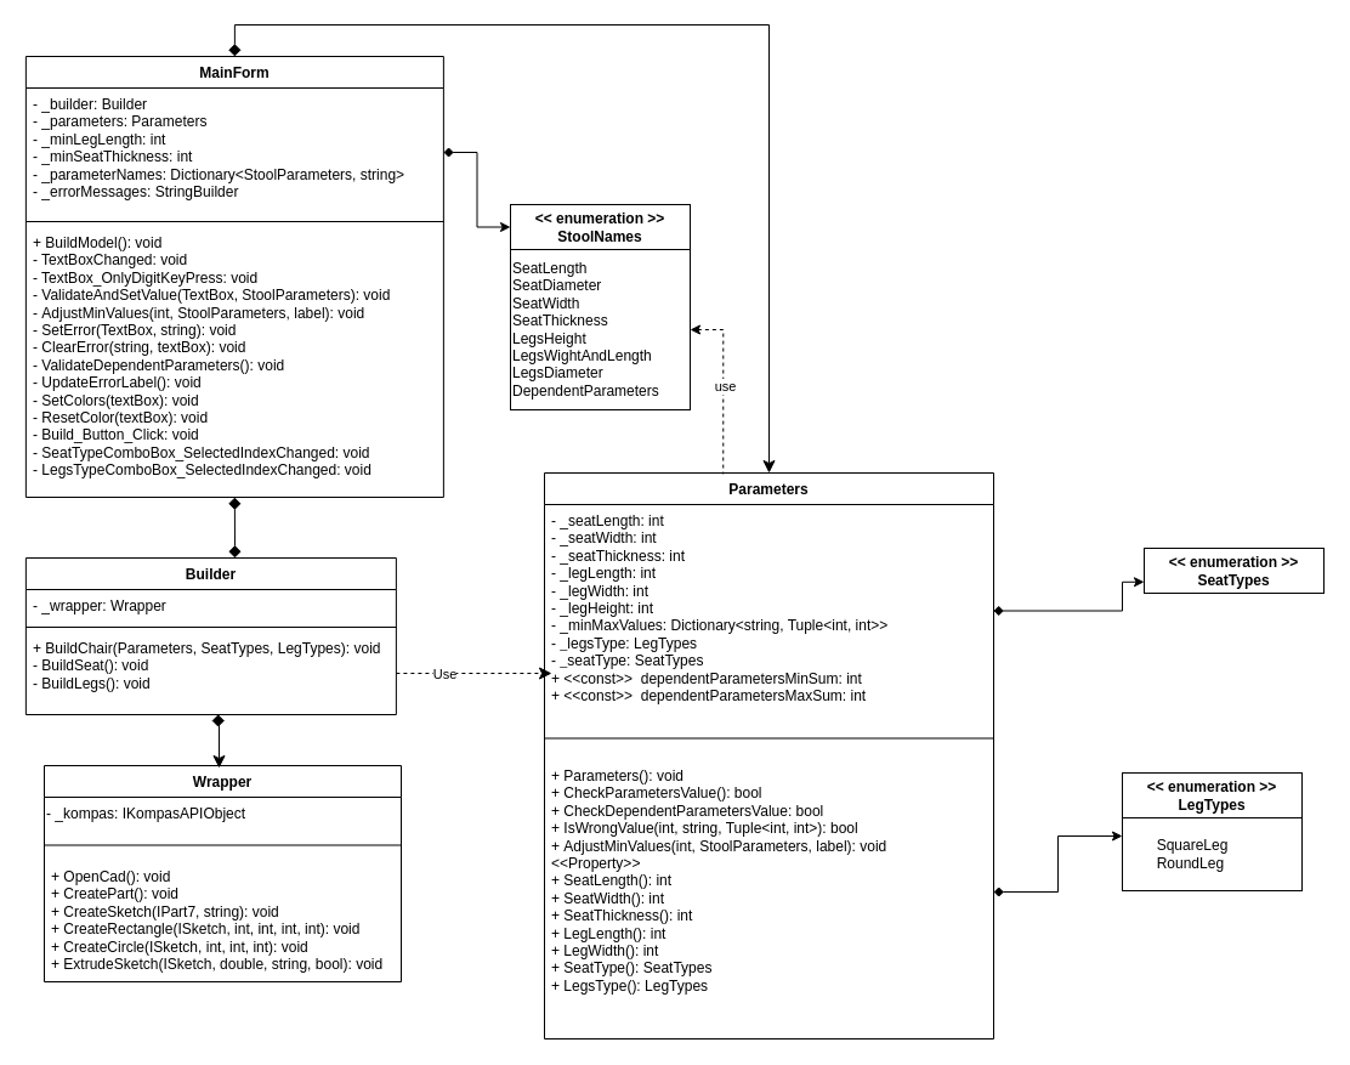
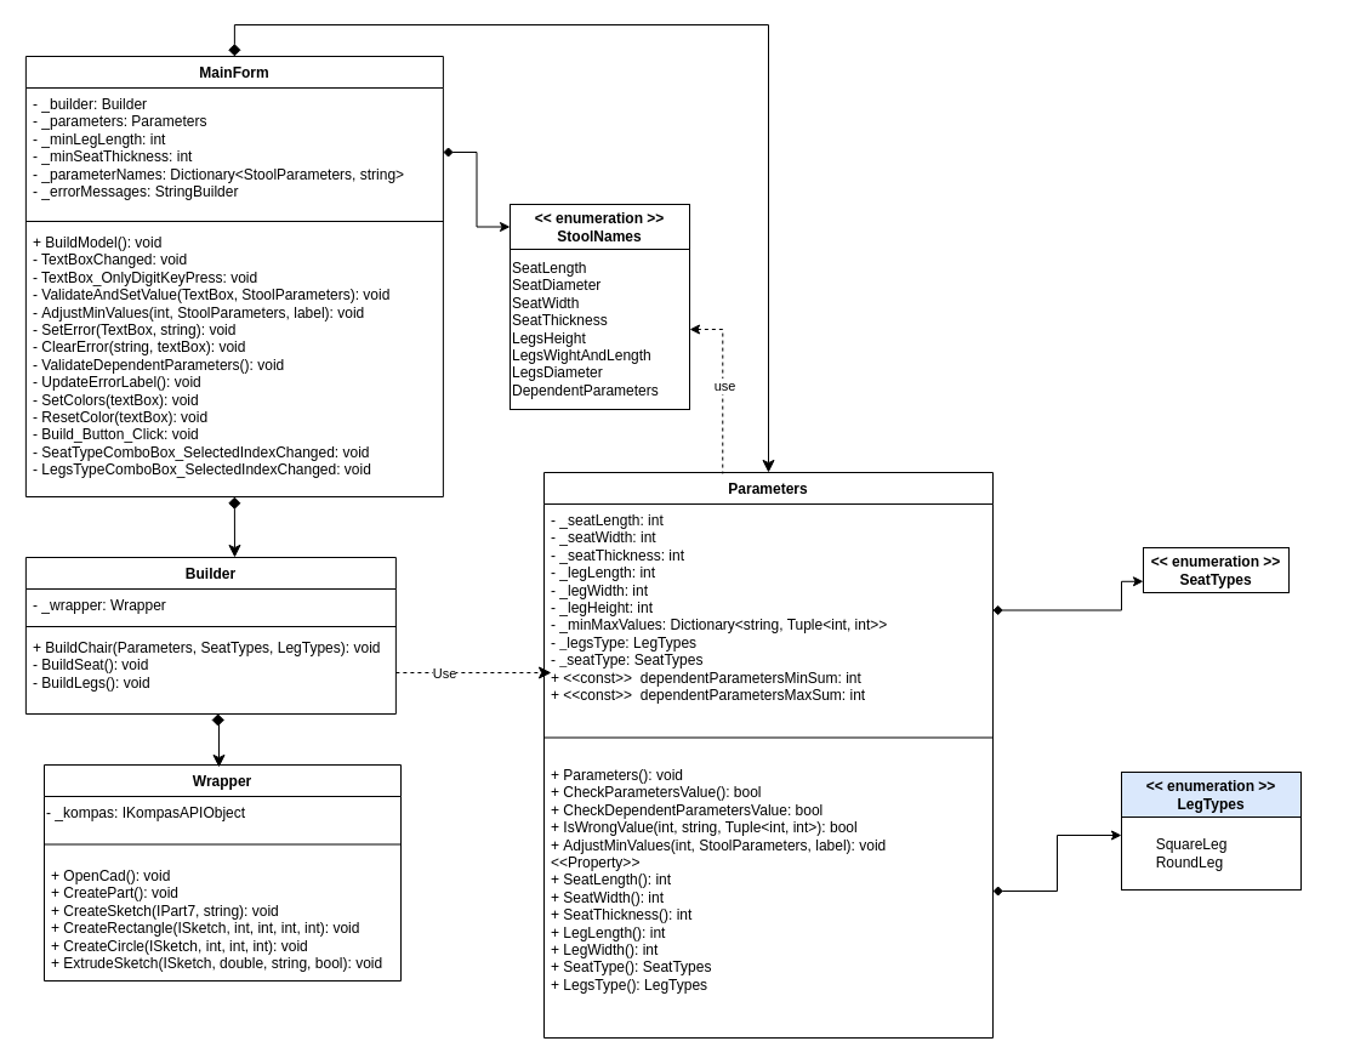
- <mxCell id="22" value="" style="edgeStyle=elbowEdgeStyle;elbow=horizontal;endArrow=diamond;html=1;curved=0;rounded=0;endSize=8;startSize=8;exitX=0.5;exitY=1;exitDx=0;exitDy=0;strokeColor=default;startArrow=diamond;startFill=1;" parent="1" source="2" target="6" edge="1"><mxGeometry width="50" height="50" relative="1" as="geometry"><mxPoint x="172.424" y="422" as="sourcePoint" /><mxPoint x="172.45" y="455.98" as="targetPoint" /><Array as="points" /></mxGeometry></mxCell>
+ <mxCell id="22" value="" style="edgeStyle=elbowEdgeStyle;elbow=horizontal;endArrow=classic;html=1;curved=0;rounded=0;endSize=8;startSize=8;exitX=0.5;exitY=1;exitDx=0;exitDy=0;strokeColor=default;startArrow=diamond;startFill=1;" parent="1" source="2" target="6" edge="1"><mxGeometry width="50" height="50" relative="1" as="geometry"><mxPoint x="172.424" y="422" as="sourcePoint" /><mxPoint x="172.45" y="455.98" as="targetPoint" /><Array as="points" /></mxGeometry></mxCell>
- <mxCell id="28" value="&lt;span style=&quot;font-weight: 700;&quot;&gt;&amp;lt;&amp;lt; enumeration &amp;gt;&amp;gt;&lt;/span&gt;&lt;div style=&quot;font-weight: 700;&quot;&gt;SeatTypes&lt;/div&gt;" style="rounded=0;whiteSpace=wrap;html=1;" parent="1" vertex="1"><mxGeometry x="942" y="451" width="148" height="37" as="geometry" /></mxCell>
+ <mxCell id="28" value="&lt;span style=&quot;font-weight: 700;&quot;&gt;&amp;lt;&amp;lt; enumeration &amp;gt;&amp;gt;&lt;/span&gt;&lt;div style=&quot;font-weight: 700;&quot;&gt;SeatTypes&lt;/div&gt;" style="rounded=0;whiteSpace=wrap;html=1;" parent="1" vertex="1"><mxGeometry x="942" y="451" width="120" height="37" as="geometry" /></mxCell>
- <mxCell id="26" value="&lt;span style=&quot;font-weight: 700;&quot;&gt;&amp;lt;&amp;lt; enumeration &amp;gt;&amp;gt;&lt;/span&gt;&lt;div style=&quot;font-weight: 700;&quot;&gt;LegTypes&lt;/div&gt;" style="rounded=0;whiteSpace=wrap;html=1;" parent="1" vertex="1"><mxGeometry x="924" y="636" width="148" height="37" as="geometry" /></mxCell>
+ <mxCell id="26" value="&lt;span style=&quot;font-weight: 700;&quot;&gt;&amp;lt;&amp;lt; enumeration &amp;gt;&amp;gt;&lt;/span&gt;&lt;div style=&quot;font-weight: 700;&quot;&gt;LegTypes&lt;/div&gt;" style="rounded=0;whiteSpace=wrap;html=1;fillColor=#dae8fc;" parent="1" vertex="1"><mxGeometry x="924" y="636" width="148" height="37" as="geometry" /></mxCell>
